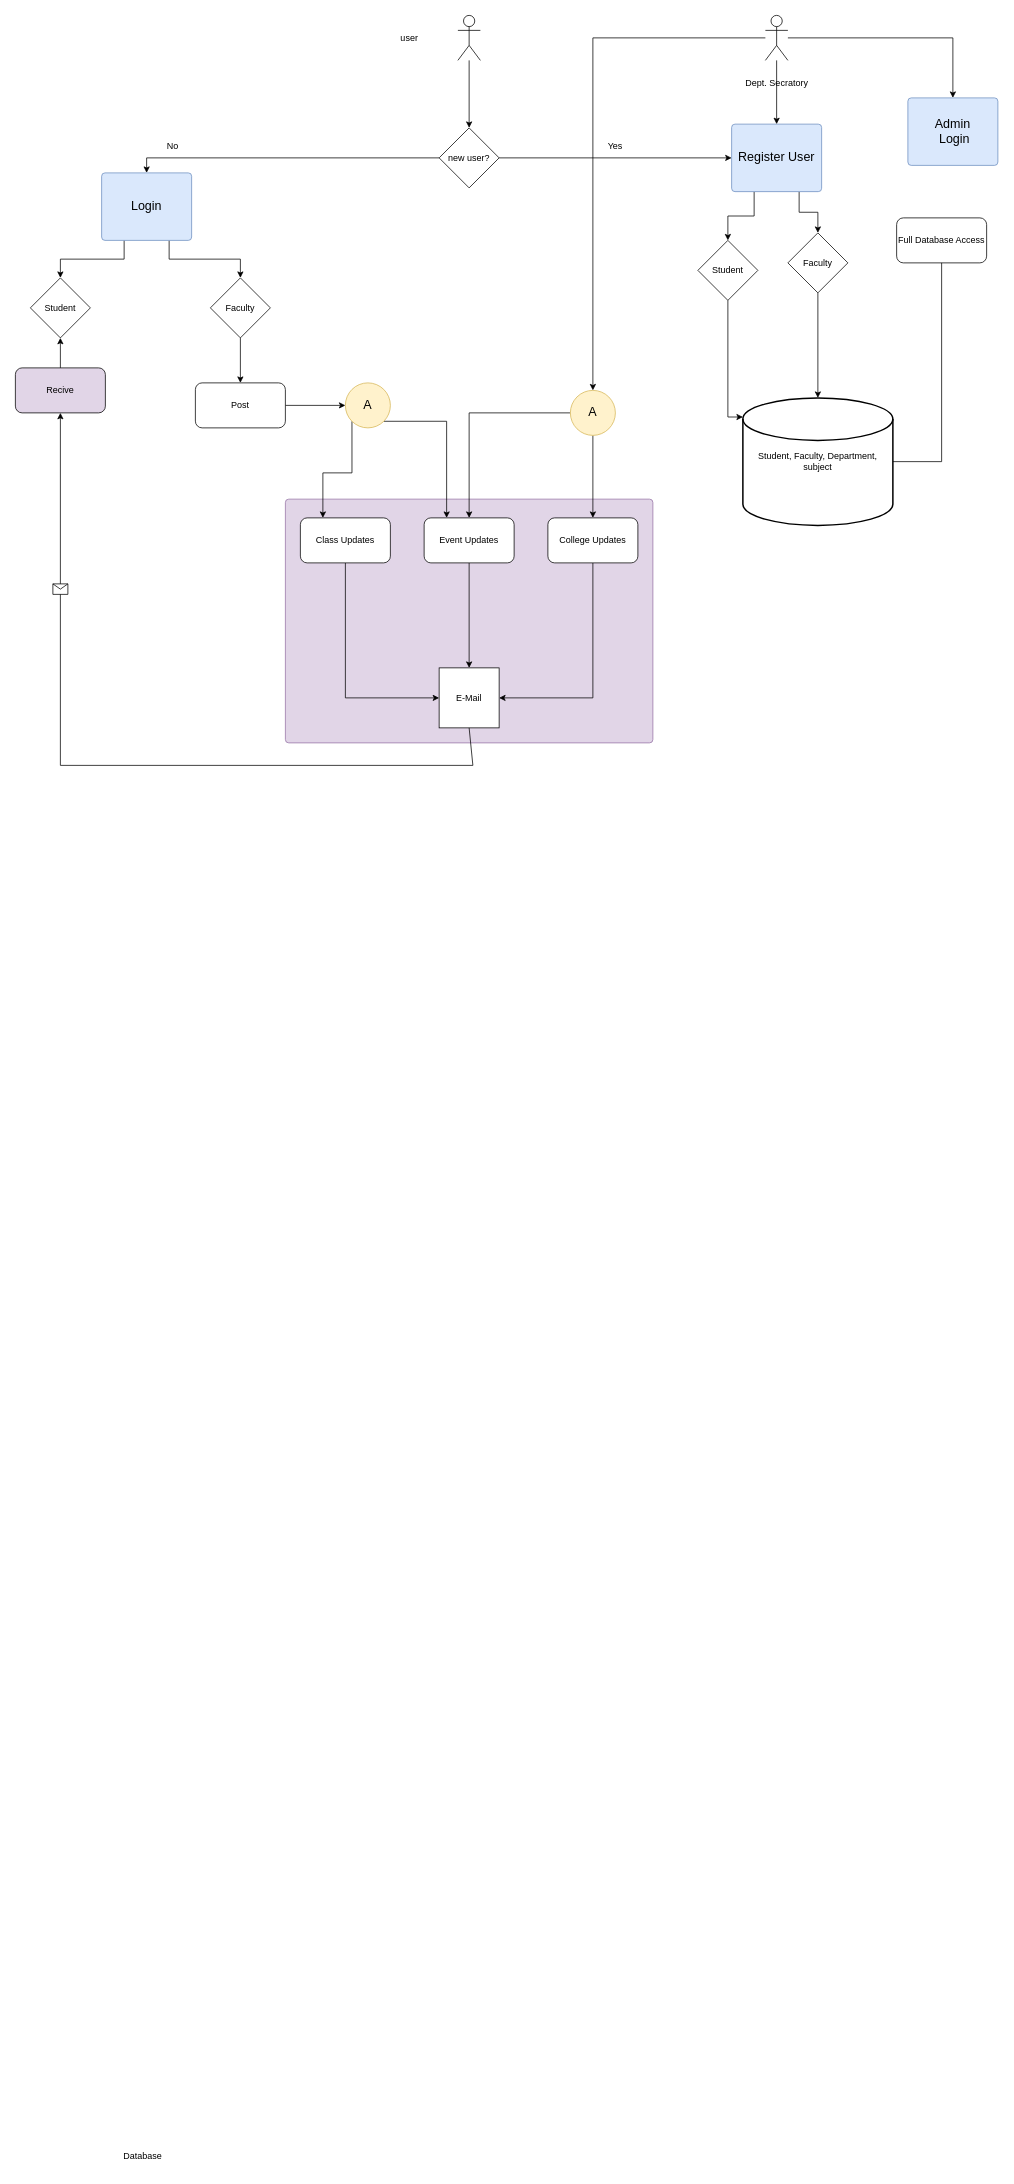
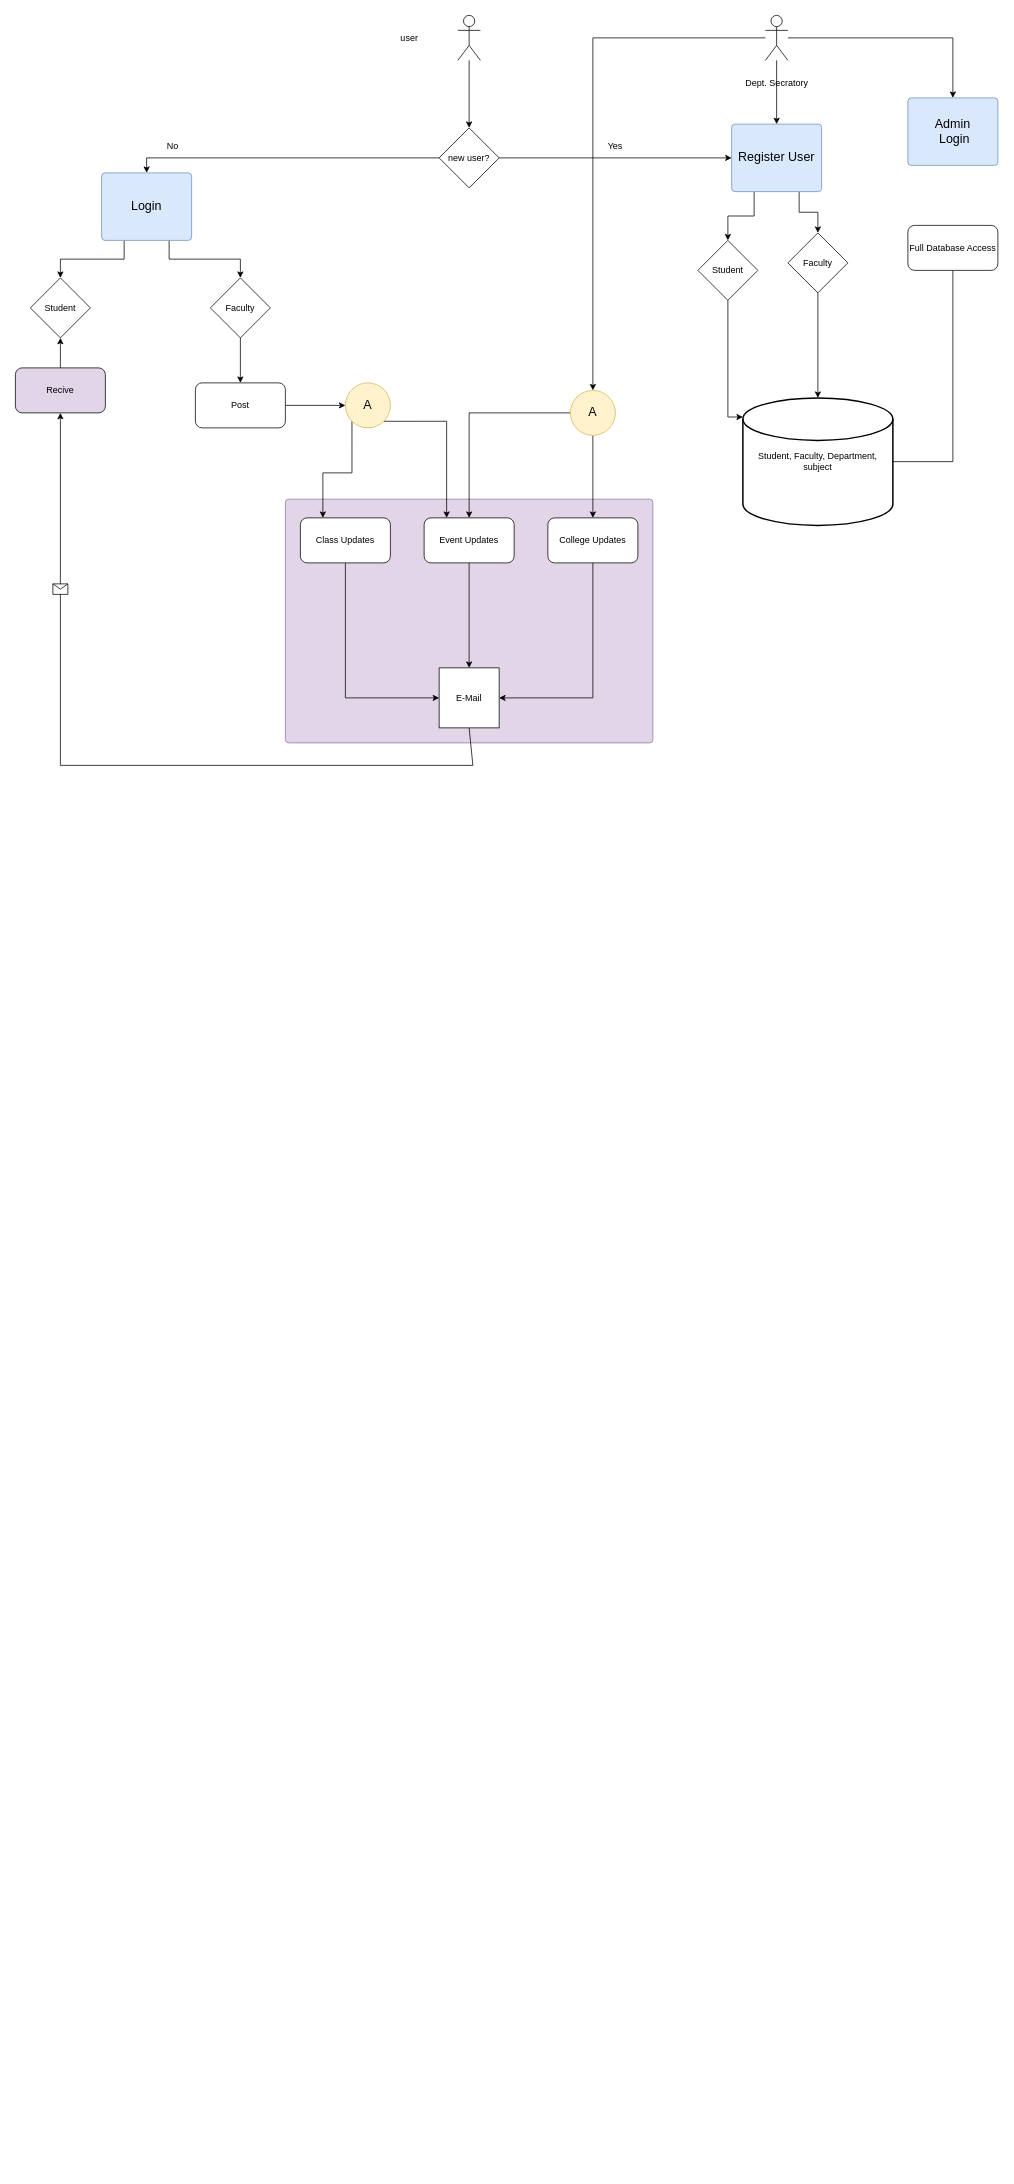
- <mxCell id="25" value="Full Database Access" style="rounded=1;whiteSpace=wrap;html=1;" vertex="1" parent="1"><mxGeometry x="1195" y="290" width="120" height="60" as="geometry" /></mxCell>
+ <mxCell id="25" value="Full Database Access" style="rounded=1;whiteSpace=wrap;html=1;" vertex="1" parent="1"><mxGeometry x="1210" y="300" width="120" height="60" as="geometry" /></mxCell>
- <mxCell id="10" value="&lt;div&gt;Database&lt;/div&gt;" style="text;html=1;align=center;verticalAlign=middle;whiteSpace=wrap;rounded=0;" vertex="1" parent="1"><mxGeometry x="160" y="2860" width="60" height="30" as="geometry" /></mxCell>
